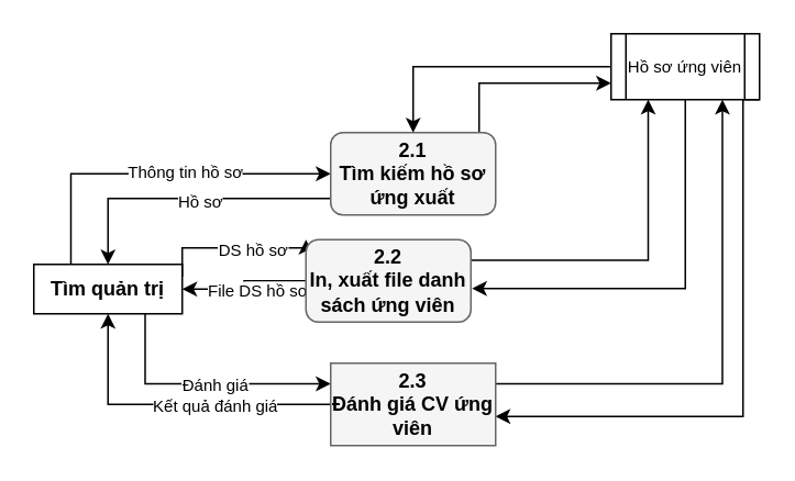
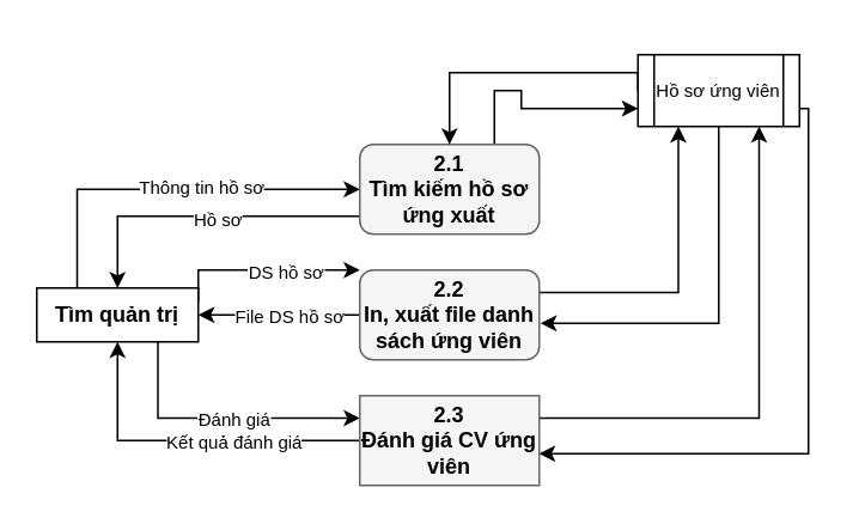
- <mxCell id="16" value="Hồ sơ ứng viên" style="shape=process;whiteSpace=wrap;html=1;backgroundOutline=1;labelBackgroundColor=none;strokeColor=#000000;strokeWidth=1;gradientColor=none;fontSize=10;" parent="1" vertex="1"><mxGeometry x="370" y="20" width="90" height="40" as="geometry" /></mxCell>
+ <mxCell id="16" value="Hồ sơ ứng viên" style="shape=process;whiteSpace=wrap;html=1;backgroundOutline=1;labelBackgroundColor=none;strokeColor=#000000;strokeWidth=1;gradientColor=none;fontSize=10;" parent="1" vertex="1"><mxGeometry x="355" y="30" width="90" height="40" as="geometry" /></mxCell>
- <mxCell id="20" value="2.2&lt;br&gt;In, xuất file danh sách ứng viên" style="rounded=1;whiteSpace=wrap;html=1;labelBackgroundColor=none;strokeColor=#666666;strokeWidth=1;fontSize=12;fillColor=#f5f5f5;fontStyle=1;" parent="1" vertex="1"><mxGeometry x="185" y="145" width="100" height="50" as="geometry" /></mxCell>
+ <mxCell id="20" value="2.2&lt;br&gt;In, xuất file danh sách ứng viên" style="rounded=1;whiteSpace=wrap;html=1;labelBackgroundColor=none;strokeColor=#666666;strokeWidth=1;fontSize=12;fillColor=#f5f5f5;fontStyle=1;" parent="1" vertex="1"><mxGeometry x="200" y="150" width="100" height="50" as="geometry" /></mxCell>
